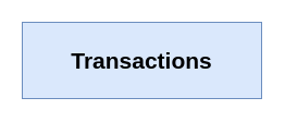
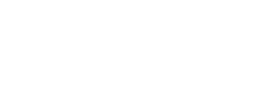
- <mxCell id="2" value="Transactions" style="rounded=0;whiteSpace=wrap;html=1;fontSize=21;align=center;fillColor=#dae8fc;strokeColor=#6c8ebf;fontStyle=1" vertex="1" parent="1"><mxGeometry x="20" y="20" width="220" height="70" as="geometry" /></mxCell>
